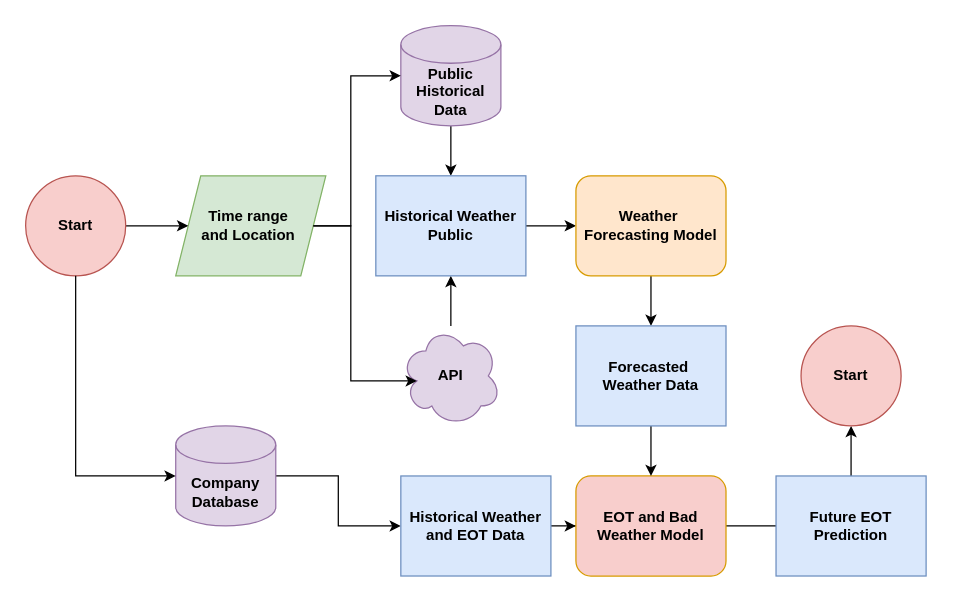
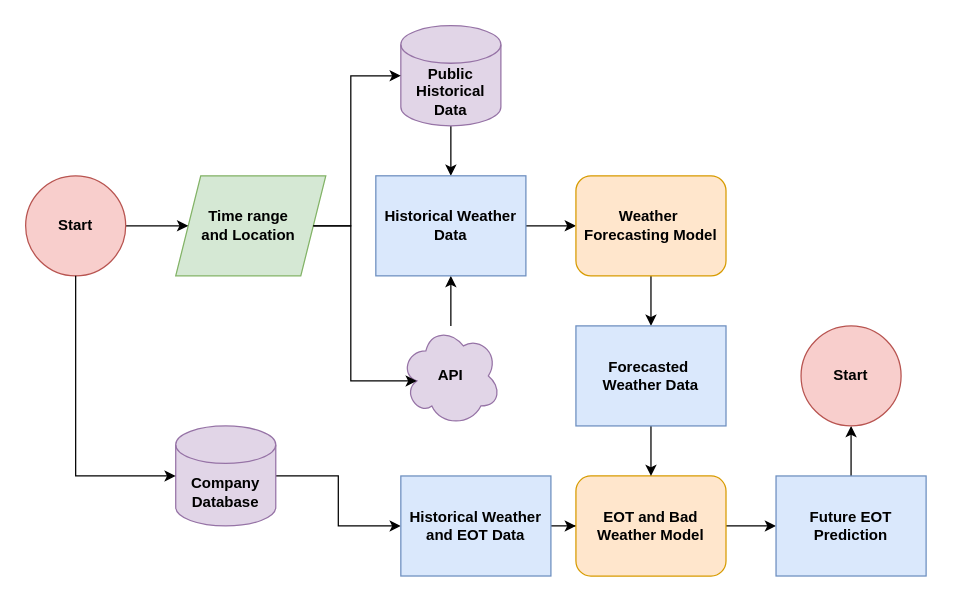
- <mxCell id="10" value="Historical Weather Public" style="rounded=0;whiteSpace=wrap;html=1;fillColor=#dae8fc;strokeColor=#6c8ebf;fontStyle=1" vertex="1" parent="1"><mxGeometry x="300" y="140" width="120" height="80" as="geometry" /></mxCell>
+ <mxCell id="10" value="Historical Weather Data" style="rounded=0;whiteSpace=wrap;html=1;fillColor=#dae8fc;strokeColor=#6c8ebf;fontStyle=1" vertex="1" parent="1"><mxGeometry x="300" y="140" width="120" height="80" as="geometry" /></mxCell>
- <mxCell id="19" value="EOT and Bad Weather Model" style="rounded=1;whiteSpace=wrap;html=1;fillColor=#f8cecc;strokeColor=#d79b00;fontStyle=1;" vertex="1" parent="1"><mxGeometry x="460" y="380" width="120" height="80" as="geometry" /></mxCell>
+ <mxCell id="19" value="EOT and Bad Weather Model" style="rounded=1;whiteSpace=wrap;html=1;fillColor=#ffe6cc;strokeColor=#d79b00;fontStyle=1" vertex="1" parent="1"><mxGeometry x="460" y="380" width="120" height="80" as="geometry" /></mxCell>
- <mxCell id="18" style="edgeStyle=orthogonalEdgeStyle;rounded=0;orthogonalLoop=1;jettySize=auto;html=1;entryX=0;entryY=0.5;entryDx=0;entryDy=0;endArrow=none;" edge="1" parent="1" source="19" target="25"><mxGeometry relative="1" as="geometry" /></mxCell>
+ <mxCell id="18" style="edgeStyle=orthogonalEdgeStyle;rounded=0;orthogonalLoop=1;jettySize=auto;html=1;entryX=0;entryY=0.5;entryDx=0;entryDy=0;" edge="1" parent="1" source="19" target="25"><mxGeometry relative="1" as="geometry" /></mxCell>
